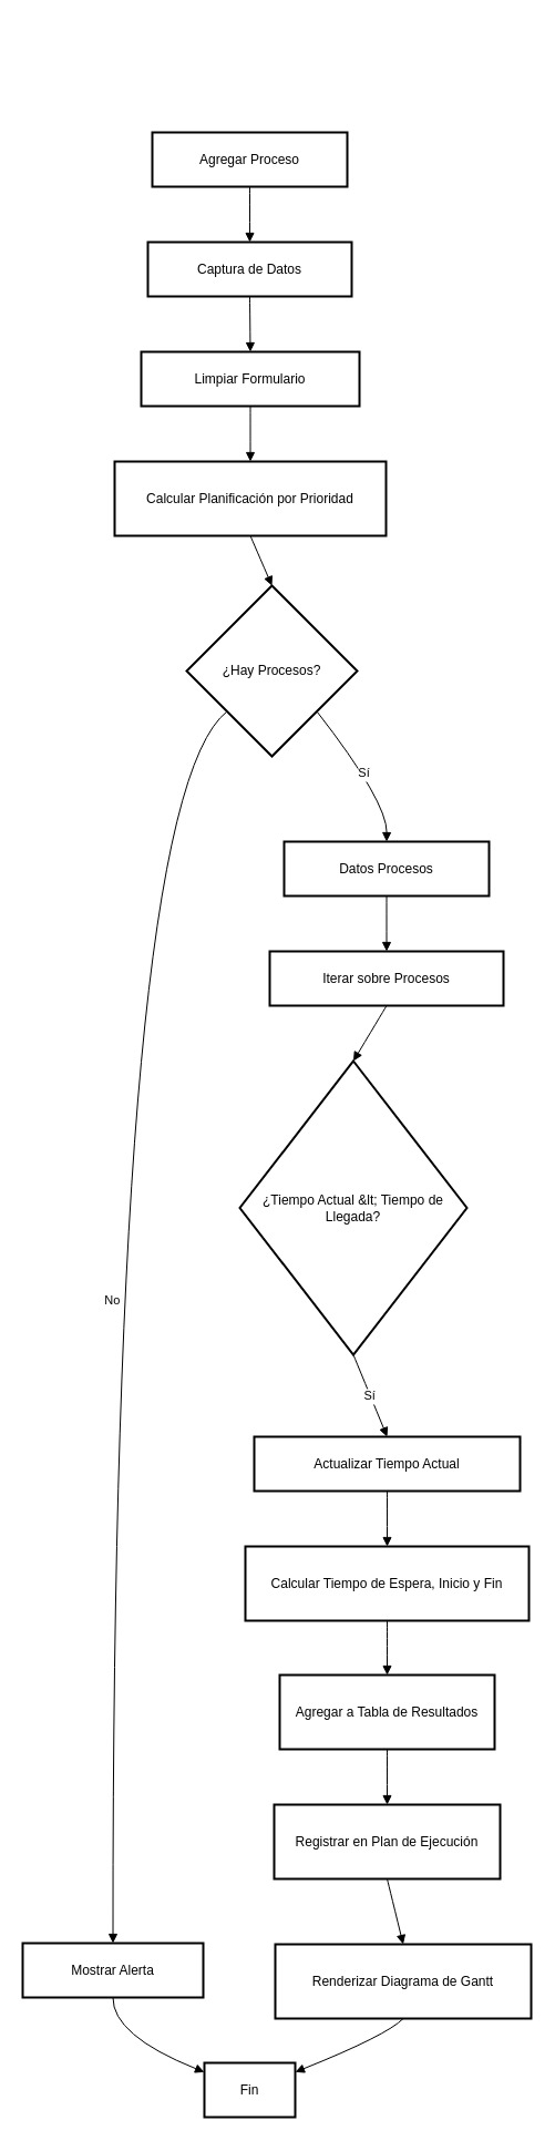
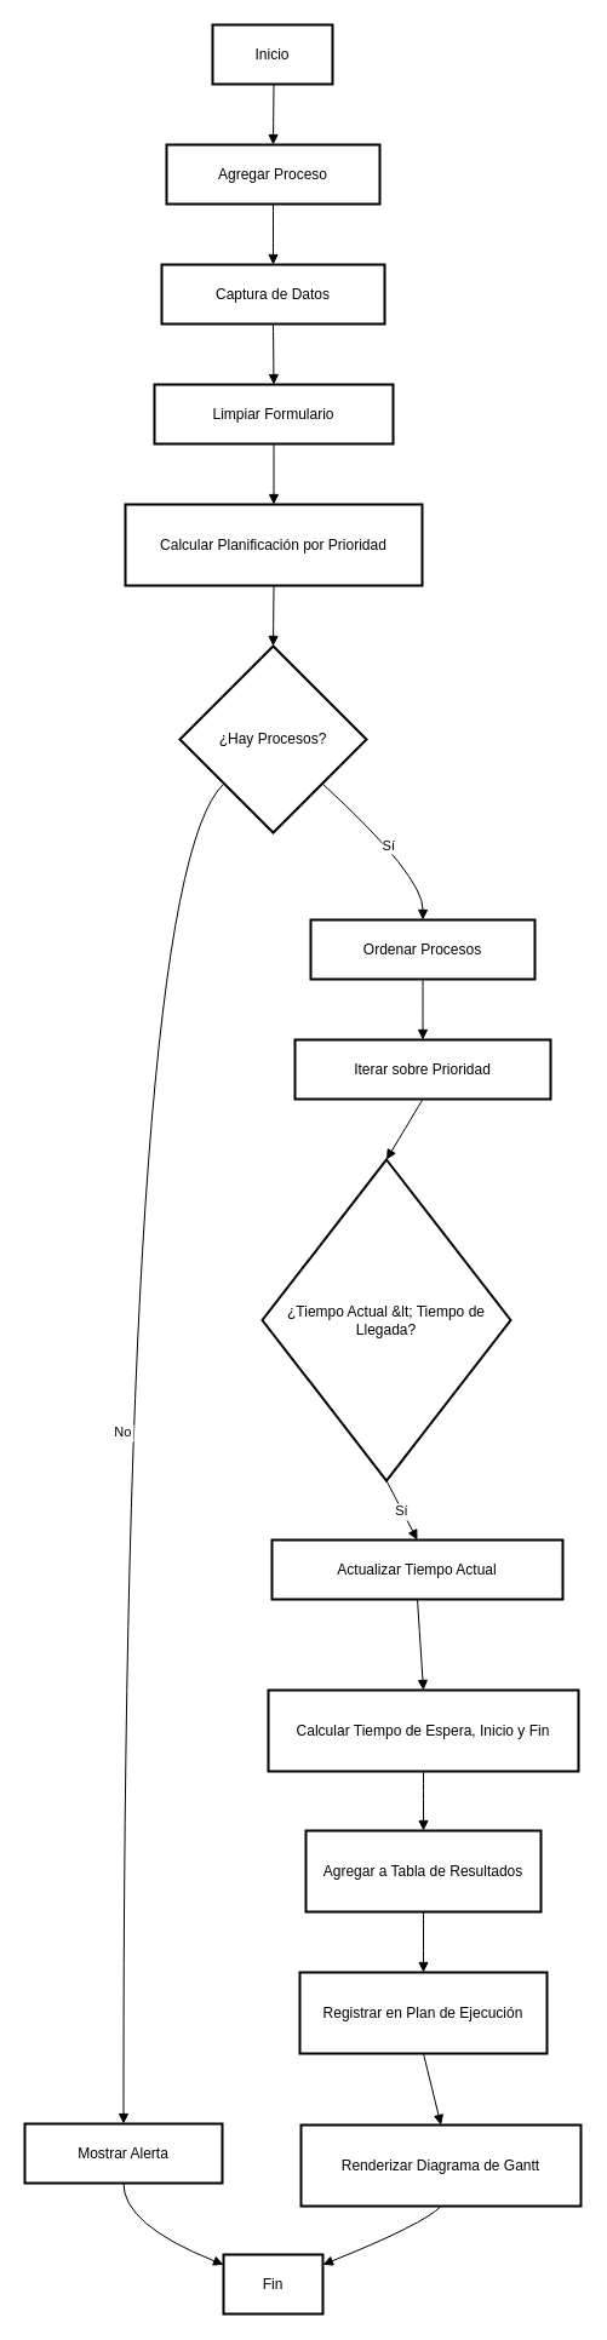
+ <mxCell id="2" value="Inicio" style="whiteSpace=wrap;strokeWidth=2;" vertex="1" parent="1"><mxGeometry x="175" y="20" width="99" height="49" as="geometry" /></mxCell>
+ <mxCell id="18" value="" style="curved=1;startArrow=none;endArrow=block;exitX=0.51;exitY=1;entryX=0.5;entryY=0;rounded=0;" edge="1" parent="1" source="2" target="3"><mxGeometry relative="1" as="geometry"><Array as="points" /></mxGeometry></mxCell>
- <mxCell id="7" value="¿Hay Procesos?" style="rhombus;strokeWidth=2;whiteSpace=wrap;" vertex="1" parent="1"><mxGeometry x="168" y="528" width="154" height="154" as="geometry" /></mxCell>
+ <mxCell id="7" value="¿Hay Procesos?" style="rhombus;strokeWidth=2;whiteSpace=wrap;" vertex="1" parent="1"><mxGeometry x="148" y="533" width="154" height="154" as="geometry" /></mxCell>
- <mxCell id="10" value="Datos Procesos" style="whiteSpace=wrap;strokeWidth=2;" vertex="1" parent="1"><mxGeometry x="256" y="759" width="185" height="49" as="geometry" /></mxCell>
+ <mxCell id="10" value="Ordenar Procesos" style="whiteSpace=wrap;strokeWidth=2;" vertex="1" parent="1"><mxGeometry x="256" y="759" width="185" height="49" as="geometry" /></mxCell>
- <mxCell id="11" value="Iterar sobre Procesos" style="whiteSpace=wrap;strokeWidth=2;" vertex="1" parent="1"><mxGeometry x="243" y="858" width="211" height="49" as="geometry" /></mxCell>
+ <mxCell id="11" value="Iterar sobre Prioridad" style="whiteSpace=wrap;strokeWidth=2;" vertex="1" parent="1"><mxGeometry x="243" y="858" width="211" height="49" as="geometry" /></mxCell>
- <mxCell id="13" value="Actualizar Tiempo Actual" style="whiteSpace=wrap;strokeWidth=2;" vertex="1" parent="1"><mxGeometry x="229" y="1296" width="240" height="49" as="geometry" /></mxCell>
+ <mxCell id="13" value="Actualizar Tiempo Actual" style="whiteSpace=wrap;strokeWidth=2;" vertex="1" parent="1"><mxGeometry x="224" y="1271" width="240" height="49" as="geometry" /></mxCell>
